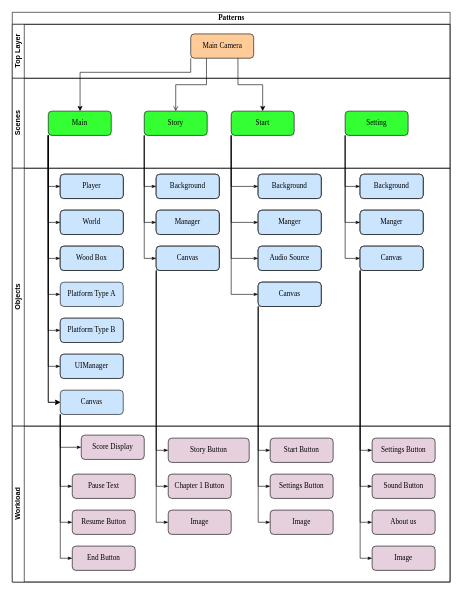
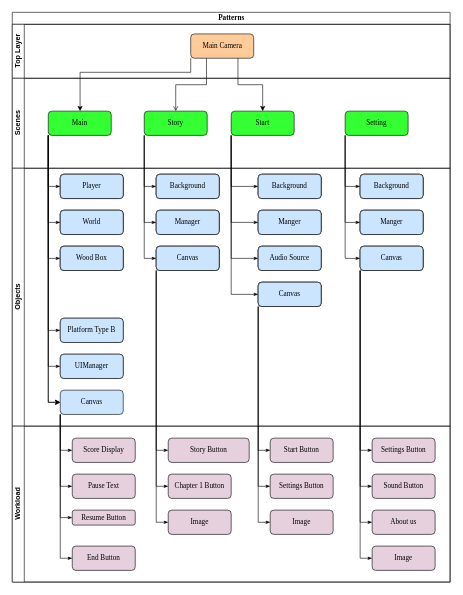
- <mxCell id="78" style="edgeStyle=orthogonalEdgeStyle;rounded=0;html=1;labelBackgroundColor=none;startArrow=none;startFill=0;startSize=5;endArrow=classicThin;endFill=1;endSize=5;jettySize=auto;orthogonalLoop=1;strokeWidth=1;fontFamily=Verdana;fontSize=8;exitX=0;exitY=1;exitDx=0;exitDy=0;entryX=0;entryY=0.5;entryDx=0;entryDy=0;" parent="2" source="7" target="23" edge="1"><mxGeometry relative="1" as="geometry"><mxPoint x="840" y="480" as="sourcePoint" /><mxPoint x="820" y="600" as="targetPoint" /></mxGeometry></mxCell>
- <mxCell id="23" value="Platform Type A" style="rounded=1;whiteSpace=wrap;html=1;shadow=0;labelBackgroundColor=none;strokeWidth=1;fontFamily=Verdana;fontSize=12;align=center;fillColor=#CCE5FF;" parent="10" vertex="1"><mxGeometry x="80" y="190" width="105" height="40.5" as="geometry" /></mxCell>
- <mxCell id="59" value="Score Display" style="rounded=1;whiteSpace=wrap;html=1;shadow=0;labelBackgroundColor=none;strokeWidth=1;fontFamily=Verdana;fontSize=12;align=center;fillColor=#E6D0DE;" parent="56" vertex="1"><mxGeometry x="115" y="15" width="105" height="40.5" as="geometry" /></mxCell>
+ <mxCell id="59" value="Score Display" style="rounded=1;whiteSpace=wrap;html=1;shadow=0;labelBackgroundColor=none;strokeWidth=1;fontFamily=Verdana;fontSize=12;align=center;fillColor=#E6D0DE;" parent="56" vertex="1"><mxGeometry x="100" y="20" width="105" height="40.5" as="geometry" /></mxCell>
- <mxCell id="66" value="Resume Button" style="rounded=1;whiteSpace=wrap;html=1;shadow=0;labelBackgroundColor=none;strokeWidth=1;fontFamily=Verdana;fontSize=12;align=center;fillColor=#E6D0DE;" parent="56" vertex="1"><mxGeometry x="100" y="140" width="105" height="40.5" as="geometry" /></mxCell>
+ <mxCell id="66" value="Resume Button" style="rounded=1;whiteSpace=wrap;html=1;shadow=0;labelBackgroundColor=none;strokeWidth=1;fontFamily=Verdana;fontSize=12;align=center;fillColor=#E6D0DE;" parent="56" vertex="1"><mxGeometry x="100" y="140" width="105" height="25" as="geometry" /></mxCell>
